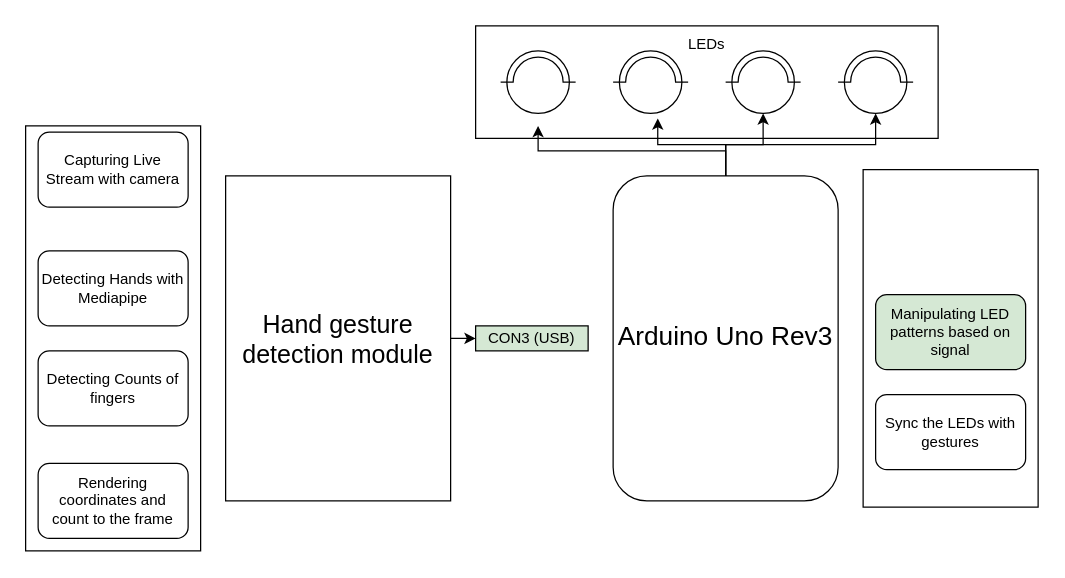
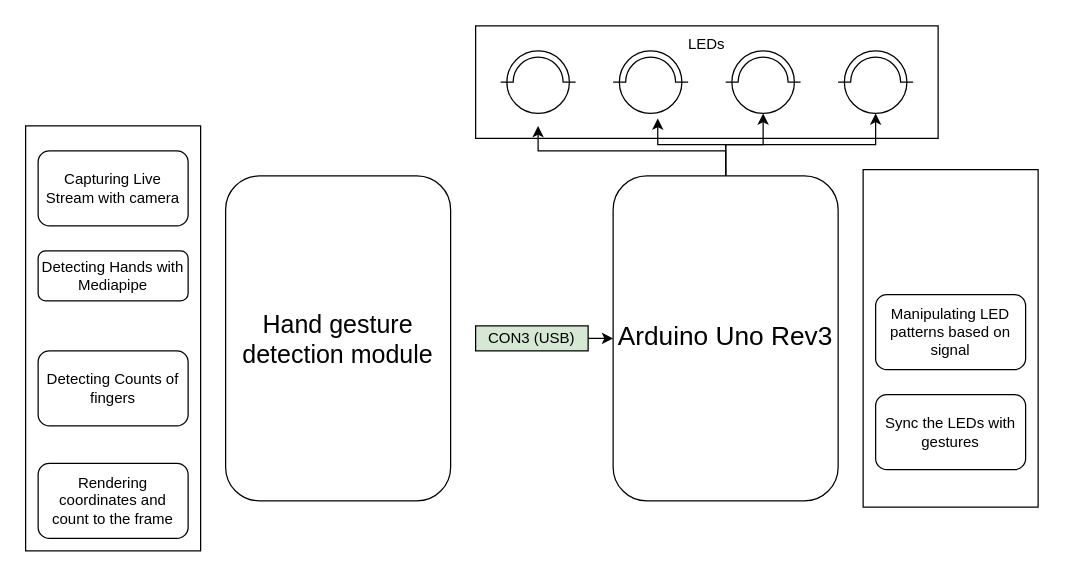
- <mxCell id="9" value="Capturing Live Stream with camera" style="rounded=1;whiteSpace=wrap;html=1;" vertex="1" parent="1"><mxGeometry x="30" y="105" width="120" height="60" as="geometry" /></mxCell>
+ <mxCell id="9" value="Capturing Live Stream with camera" style="rounded=1;whiteSpace=wrap;html=1;" vertex="1" parent="1"><mxGeometry x="30" y="120" width="120" height="60" as="geometry" /></mxCell>
- <mxCell id="10" value="Detecting Hands with Mediapipe" style="rounded=1;whiteSpace=wrap;html=1;" vertex="1" parent="1"><mxGeometry x="30" y="200" width="120" height="60" as="geometry" /></mxCell>
+ <mxCell id="10" value="Detecting Hands with Mediapipe" style="rounded=1;whiteSpace=wrap;html=1;" vertex="1" parent="1"><mxGeometry x="30" y="200" width="120" height="40" as="geometry" /></mxCell>
- <mxCell id="14" value="Manipulating LED patterns based on signal" style="rounded=1;whiteSpace=wrap;html=1;fillColor=#d5e8d4;" vertex="1" parent="1"><mxGeometry x="700" y="235" width="120" height="60" as="geometry" /></mxCell>
+ <mxCell id="14" value="Manipulating LED patterns based on signal" style="rounded=1;whiteSpace=wrap;html=1;" vertex="1" parent="1"><mxGeometry x="700" y="235" width="120" height="60" as="geometry" /></mxCell>
- <mxCell id="4" value="&lt;font style=&quot;font-size: 20px;&quot;&gt;Hand gesture detection module&lt;/font&gt;" style="whiteSpace=wrap;html=1;rounded=0;" vertex="1" parent="1"><mxGeometry x="180" y="140" width="180" height="260" as="geometry" /></mxCell>
+ <mxCell id="4" value="&lt;font style=&quot;font-size: 20px;&quot;&gt;Hand gesture detection module&lt;/font&gt;" style="rounded=1;whiteSpace=wrap;html=1;" vertex="1" parent="1"><mxGeometry x="180" y="140" width="180" height="260" as="geometry" /></mxCell>
- <mxCell id="23" value="" style="edgeStyle=orthogonalEdgeStyle;rounded=0;orthogonalLoop=1;jettySize=auto;html=1;exitX=1;exitY=0.5;exitDx=0;exitDy=0;entryX=0;entryY=0.5;entryDx=0;entryDy=0;" edge="1" parent="1" source="4" target="24"><mxGeometry relative="1" as="geometry"><mxPoint x="360" y="270" as="sourcePoint" /><mxPoint x="490" y="270" as="targetPoint" /></mxGeometry></mxCell>
+ <mxCell id="3" style="edgeStyle=orthogonalEdgeStyle;rounded=0;orthogonalLoop=1;jettySize=auto;html=1;exitX=1;exitY=0.5;exitDx=0;exitDy=0;entryX=0;entryY=0.5;entryDx=0;entryDy=0;" edge="1" parent="1" source="24" target="7"><mxGeometry relative="1" as="geometry" /></mxCell>
